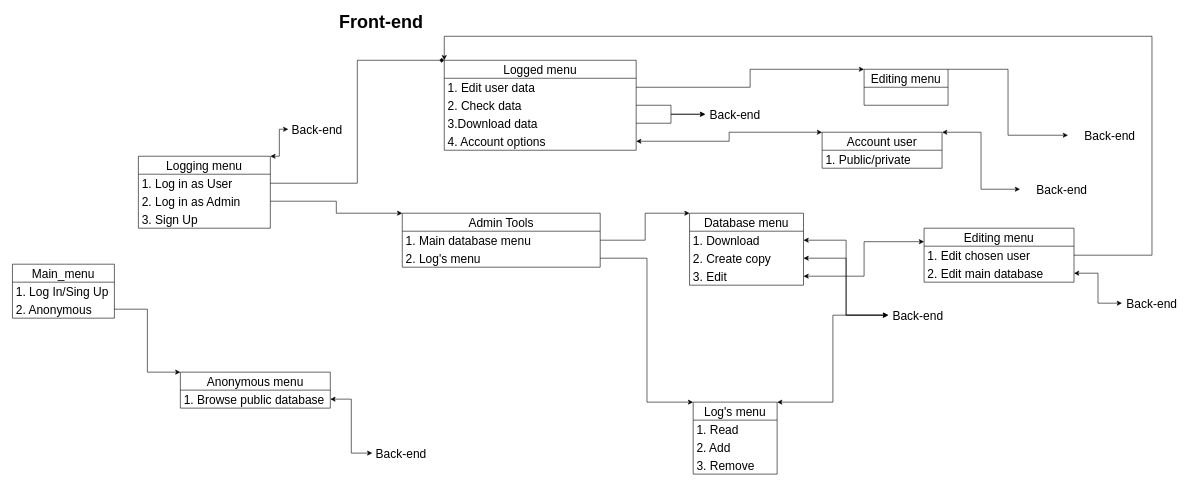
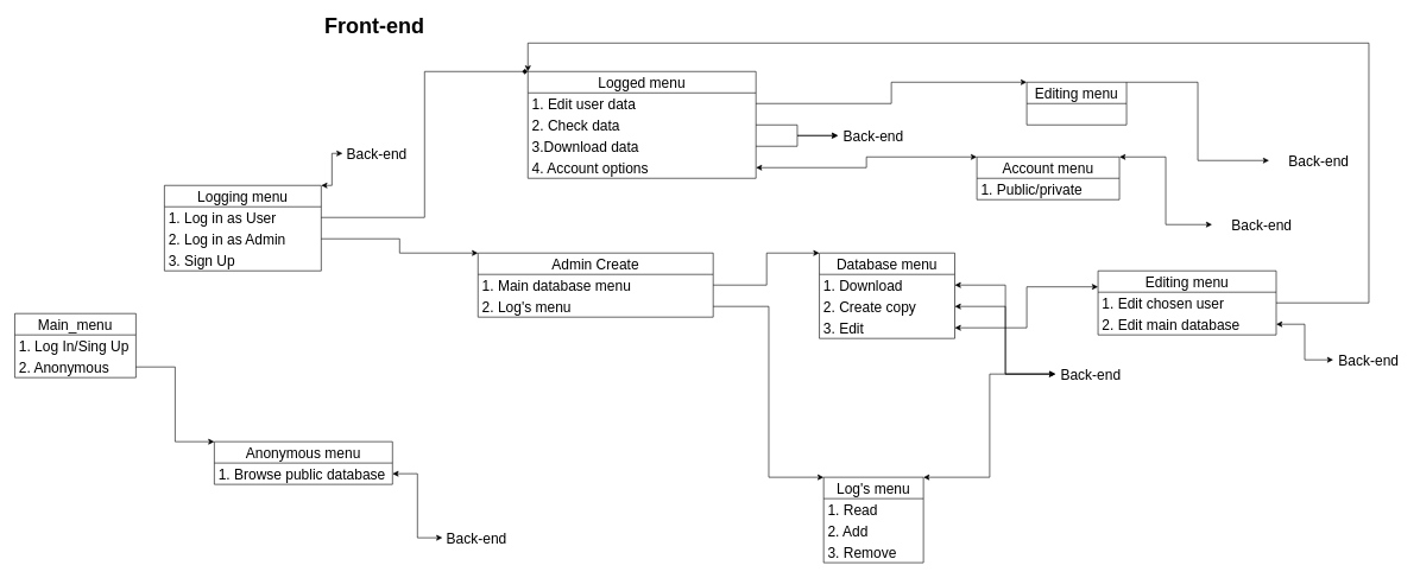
- <mxCell id="2" value="&lt;font style=&quot;font-size: 30px&quot;&gt;&lt;b&gt;Front-end&lt;/b&gt;&lt;/font&gt;" style="text;html=1;strokeColor=none;fillColor=none;align=center;verticalAlign=middle;whiteSpace=wrap;rounded=0;" vertex="1" parent="1"><mxGeometry x="500" y="20" width="270" height="30" as="geometry" /></mxCell>
+ <mxCell id="2" value="&lt;font style=&quot;font-size: 30px&quot;&gt;&lt;b&gt;Front-end&lt;/b&gt;&lt;/font&gt;" style="text;html=1;strokeColor=none;fillColor=none;align=center;verticalAlign=middle;whiteSpace=wrap;rounded=0;" vertex="1" parent="1"><mxGeometry x="390" y="20" width="270" height="30" as="geometry" /></mxCell>
- <mxCell id="47" value="Account user" style="swimlane;fontStyle=0;childLayout=stackLayout;horizontal=1;startSize=30;horizontalStack=0;resizeParent=1;resizeParentMax=0;resizeLast=0;collapsible=1;marginBottom=0;sketch=0;fontSize=20;" vertex="1" parent="1"><mxGeometry x="1370" y="220" width="200" height="60" as="geometry" /></mxCell>
+ <mxCell id="47" value="Account menu" style="swimlane;fontStyle=0;childLayout=stackLayout;horizontal=1;startSize=30;horizontalStack=0;resizeParent=1;resizeParentMax=0;resizeLast=0;collapsible=1;marginBottom=0;sketch=0;fontSize=20;" vertex="1" parent="1"><mxGeometry x="1370" y="220" width="200" height="60" as="geometry" /></mxCell>
- <mxCell id="14" value="Admin Tools" style="swimlane;fontStyle=0;childLayout=stackLayout;horizontal=1;startSize=30;horizontalStack=0;resizeParent=1;resizeParentMax=0;resizeLast=0;collapsible=1;marginBottom=0;fontSize=20;" vertex="1" parent="1"><mxGeometry x="670" y="355" width="330" height="90" as="geometry" /></mxCell>
+ <mxCell id="14" value="Admin Create" style="swimlane;fontStyle=0;childLayout=stackLayout;horizontal=1;startSize=30;horizontalStack=0;resizeParent=1;resizeParentMax=0;resizeLast=0;collapsible=1;marginBottom=0;fontSize=20;" vertex="1" parent="1"><mxGeometry x="670" y="355" width="330" height="90" as="geometry" /></mxCell>
